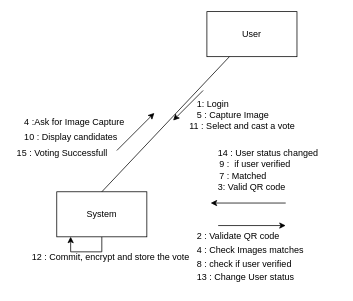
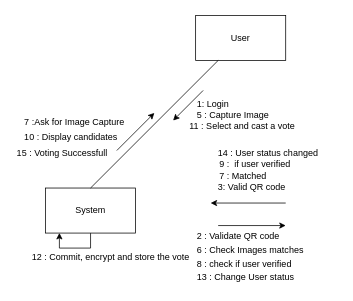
- <mxCell id="2" value="User" style="rounded=0;whiteSpace=wrap;html=1;" parent="1" vertex="1"><mxGeometry x="275" y="15" width="120" height="60" as="geometry" /></mxCell>
+ <mxCell id="2" value="User" style="rounded=0;whiteSpace=wrap;html=1;" parent="1" vertex="1"><mxGeometry x="260" width="120" height="60" as="geometry" y="20" /></mxCell>
- <mxCell id="13" value="4 :Ask for Image Capture" style="text;html=1;" parent="1" vertex="1"><mxGeometry x="30" y="149" width="160" height="30" as="geometry" /></mxCell>
+ <mxCell id="13" value="7 :Ask for Image Capture" style="text;html=1;" parent="1" vertex="1"><mxGeometry x="30" y="149" width="160" height="30" as="geometry" /></mxCell>
- <mxCell id="4" value="System" style="rounded=0;whiteSpace=wrap;html=1;" parent="1" vertex="1"><mxGeometry x="75" y="255" width="120" height="60" as="geometry" /></mxCell>
+ <mxCell id="4" value="System" style="rounded=0;whiteSpace=wrap;html=1;" parent="1" vertex="1"><mxGeometry x="60" y="250" width="120" height="60" as="geometry" /></mxCell>
- <mxCell id="15" value="4 : Check Images matches" style="text;html=1;" parent="1" vertex="1"><mxGeometry x="260" y="319" width="170" height="30" as="geometry" /></mxCell>
+ <mxCell id="15" value="6 : Check Images matches" style="text;html=1;" parent="1" vertex="1"><mxGeometry x="260" y="319" width="170" height="30" as="geometry" /></mxCell>
